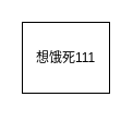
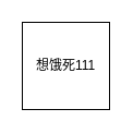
- <mxCell id="2" value="想饿死111" style="whiteSpace=wrap;html=1;aspect=fixed;" vertex="1" parent="1"><mxGeometry x="20" y="20" width="80" height="65" as="geometry" /></mxCell>
+ <mxCell id="2" value="想饿死111" style="whiteSpace=wrap;html=1;aspect=fixed;" vertex="1" parent="1"><mxGeometry x="20" y="20" width="80" height="80" as="geometry" /></mxCell>
